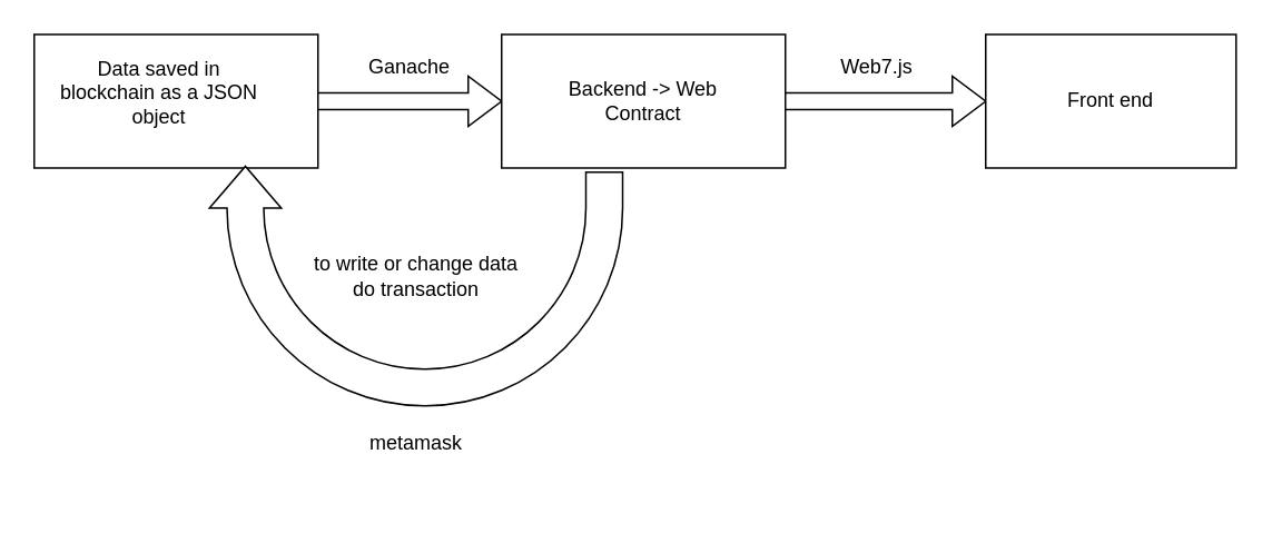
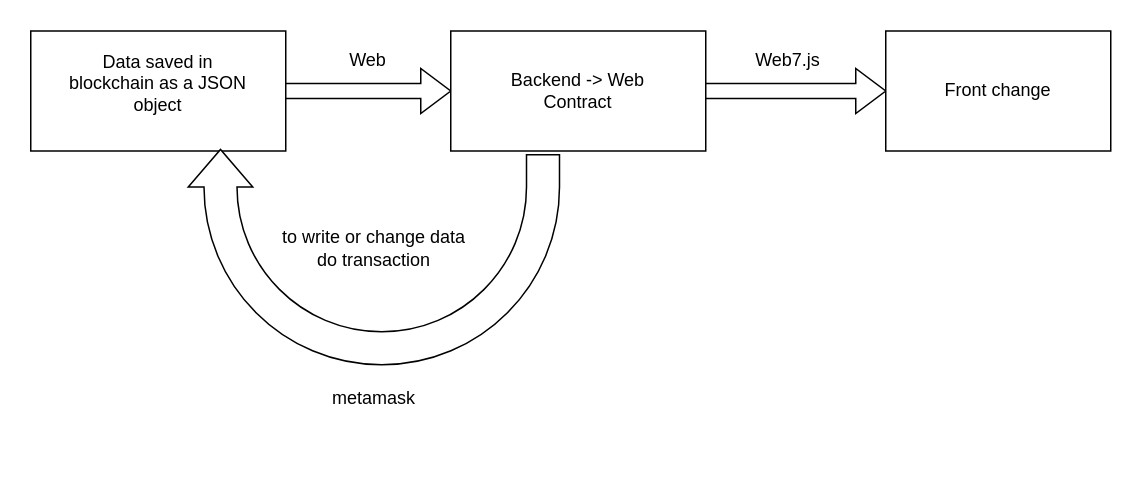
- <mxCell id="10" value="Ganache" style="text;html=1;strokeColor=none;fillColor=none;align=center;verticalAlign=middle;whiteSpace=wrap;rounded=0;" vertex="1" parent="1"><mxGeometry x="180" y="20" width="130" height="40" as="geometry" /></mxCell>
+ <mxCell id="10" value="Web" style="text;html=1;strokeColor=none;fillColor=none;align=center;verticalAlign=middle;whiteSpace=wrap;rounded=0;" vertex="1" parent="1"><mxGeometry x="180" y="20" width="130" height="40" as="geometry" /></mxCell>
- <mxCell id="5" value="Data saved in blockchain as a JSON object" style="text;html=1;strokeColor=none;fillColor=none;align=center;verticalAlign=middle;whiteSpace=wrap;rounded=0;" vertex="1" parent="1"><mxGeometry x="30" y="30" width="130" height="50" as="geometry" /></mxCell>
+ <mxCell id="5" value="Data saved in blockchain as a JSON object" style="text;html=1;strokeColor=none;fillColor=none;align=center;verticalAlign=middle;whiteSpace=wrap;rounded=0;" vertex="1" parent="1"><mxGeometry x="40" y="30" width="130" height="50" as="geometry" /></mxCell>
- <mxCell id="9" value="Front end" style="text;html=1;strokeColor=none;fillColor=none;align=center;verticalAlign=middle;whiteSpace=wrap;rounded=0;" vertex="1" parent="1"><mxGeometry x="600" y="35" width="130" height="50" as="geometry" /></mxCell>
+ <mxCell id="9" value="Front change" style="text;html=1;strokeColor=none;fillColor=none;align=center;verticalAlign=middle;whiteSpace=wrap;rounded=0;" vertex="1" parent="1"><mxGeometry x="600" y="35" width="130" height="50" as="geometry" /></mxCell>
